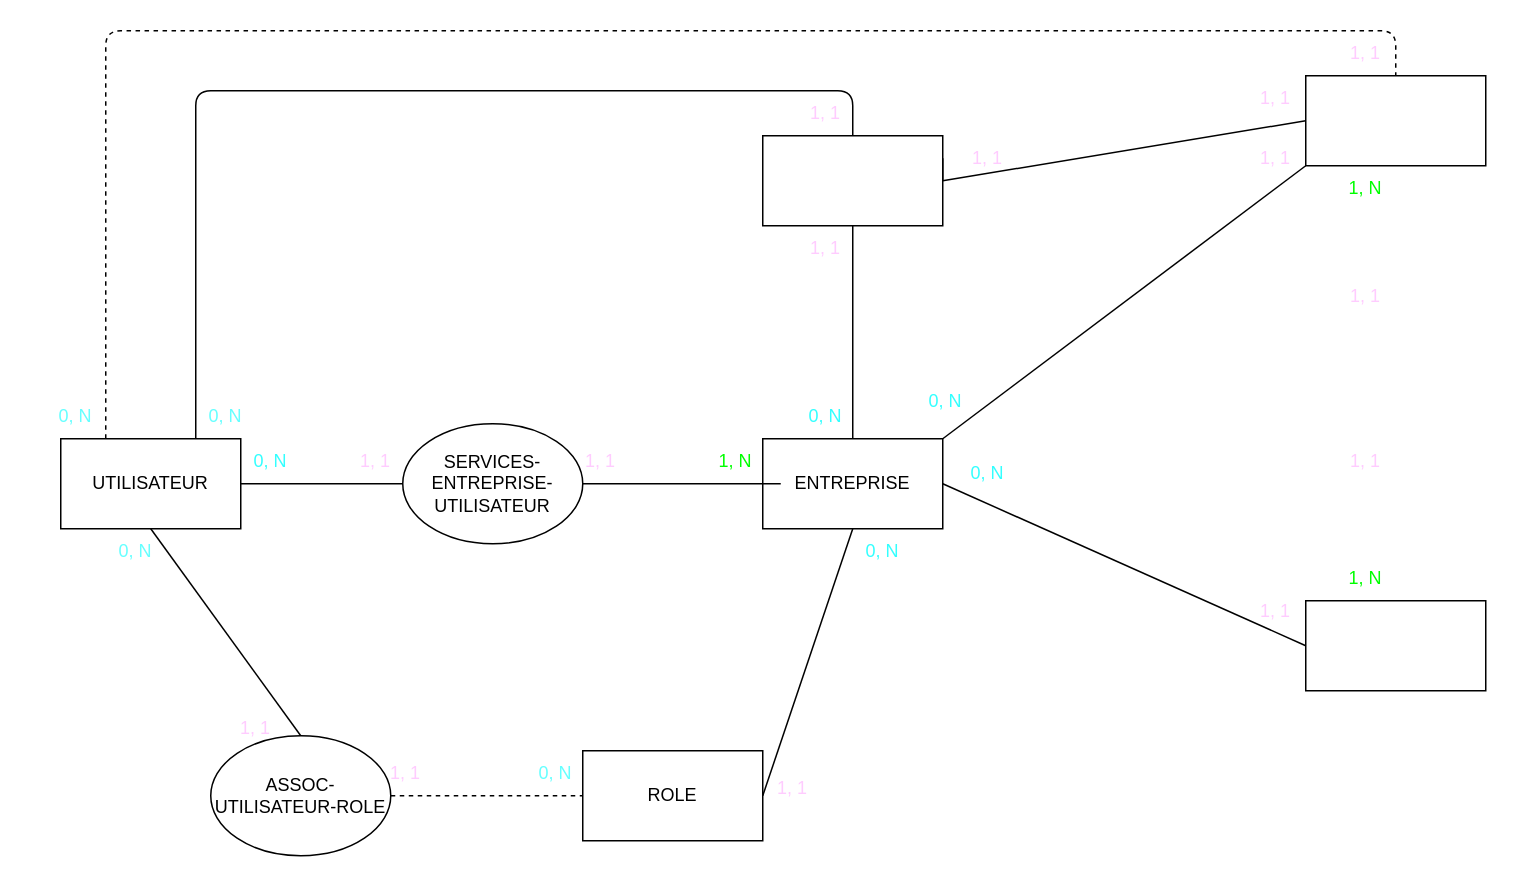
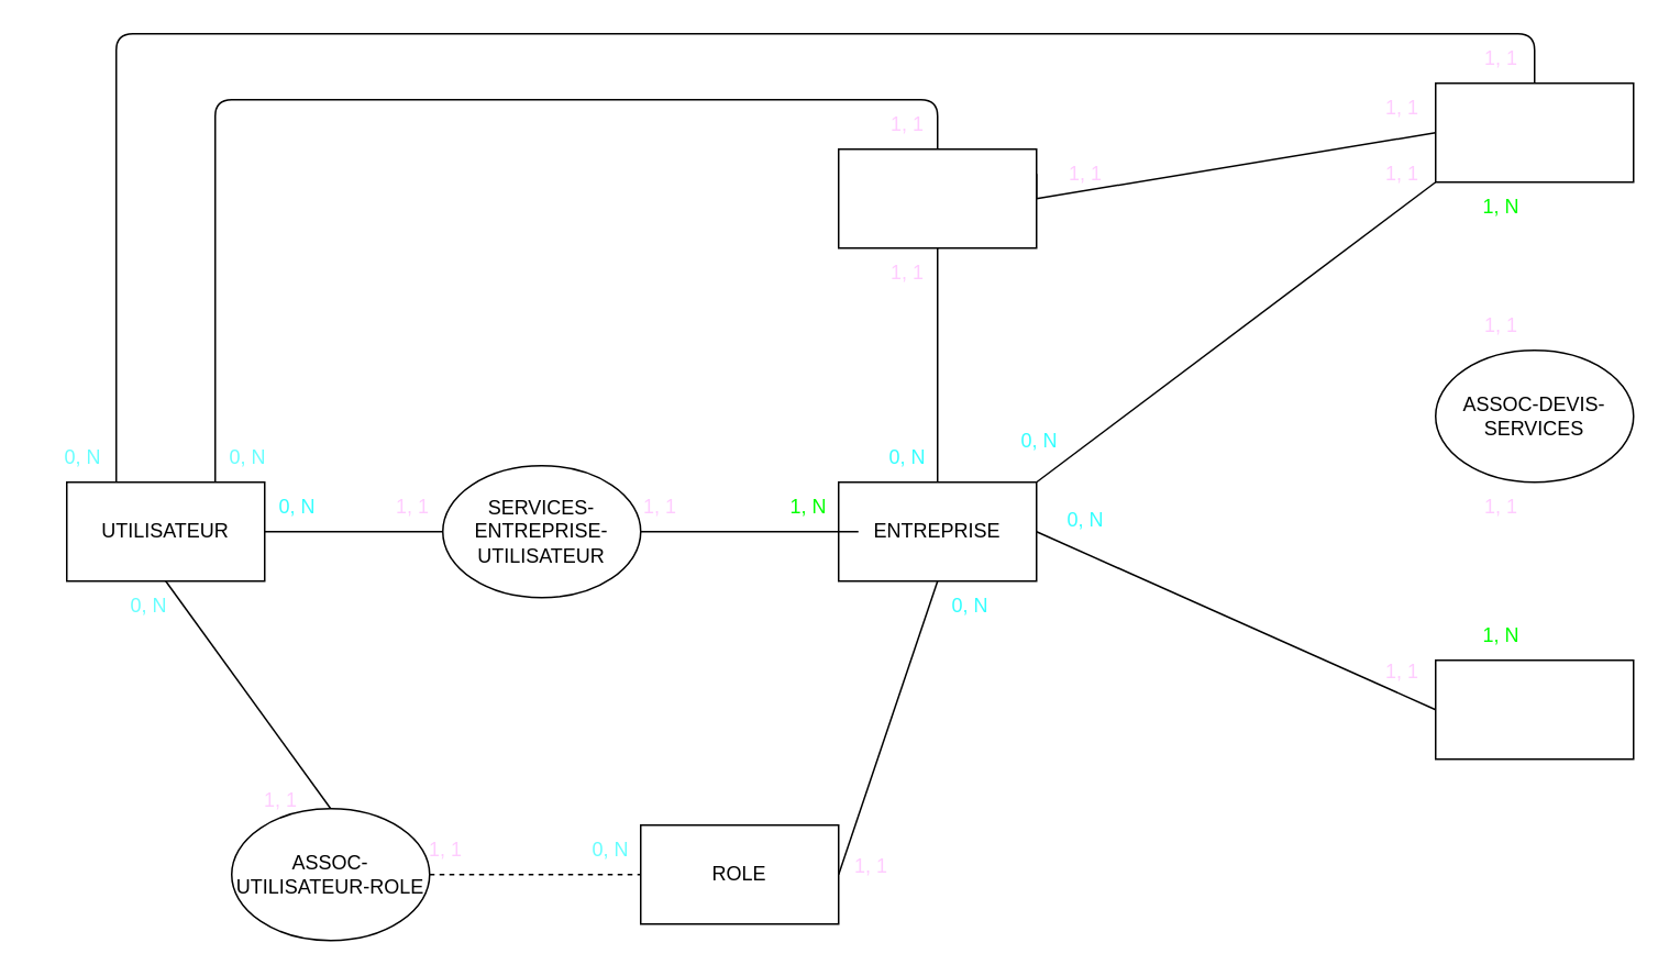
- <mxCell id="2" style="edgeStyle=orthogonalEdgeStyle;html=1;exitX=0.25;exitY=0;exitDx=0;exitDy=0;entryX=0.5;entryY=0;entryDx=0;entryDy=0;fontColor=#FFFFFF;endArrow=none;endFill=0;dashed=1;" edge="1" parent="1" source="4" target="17"><mxGeometry relative="1" as="geometry"><Array as="points"><mxPoint x="70" y="20" /><mxPoint x="930" y="20" /></Array></mxGeometry></mxCell>
+ <mxCell id="2" style="edgeStyle=orthogonalEdgeStyle;html=1;exitX=0.25;exitY=0;exitDx=0;exitDy=0;entryX=0.5;entryY=0;entryDx=0;entryDy=0;fontColor=#FFFFFF;endArrow=none;endFill=0;" edge="1" parent="1" source="4" target="17"><mxGeometry relative="1" as="geometry"><Array as="points"><mxPoint x="70" y="20" /><mxPoint x="930" y="20" /></Array></mxGeometry></mxCell>
+ <mxCell id="31" value="ASSOC-DEVIS-SERVICES" style="ellipse;whiteSpace=wrap;html=1;" vertex="1" parent="1"><mxGeometry x="870" y="212" width="120" height="80" as="geometry" /></mxCell>
